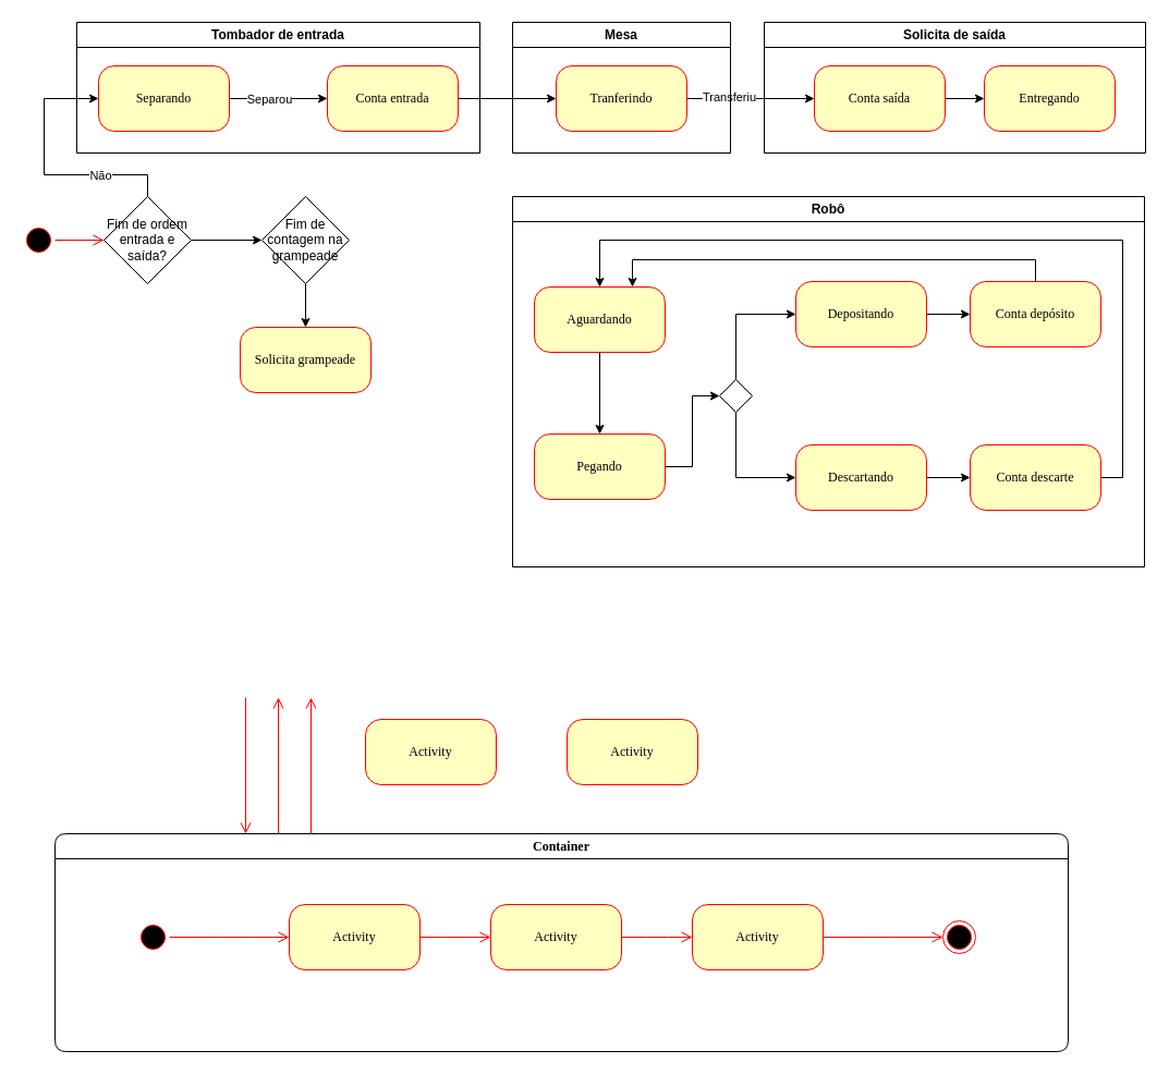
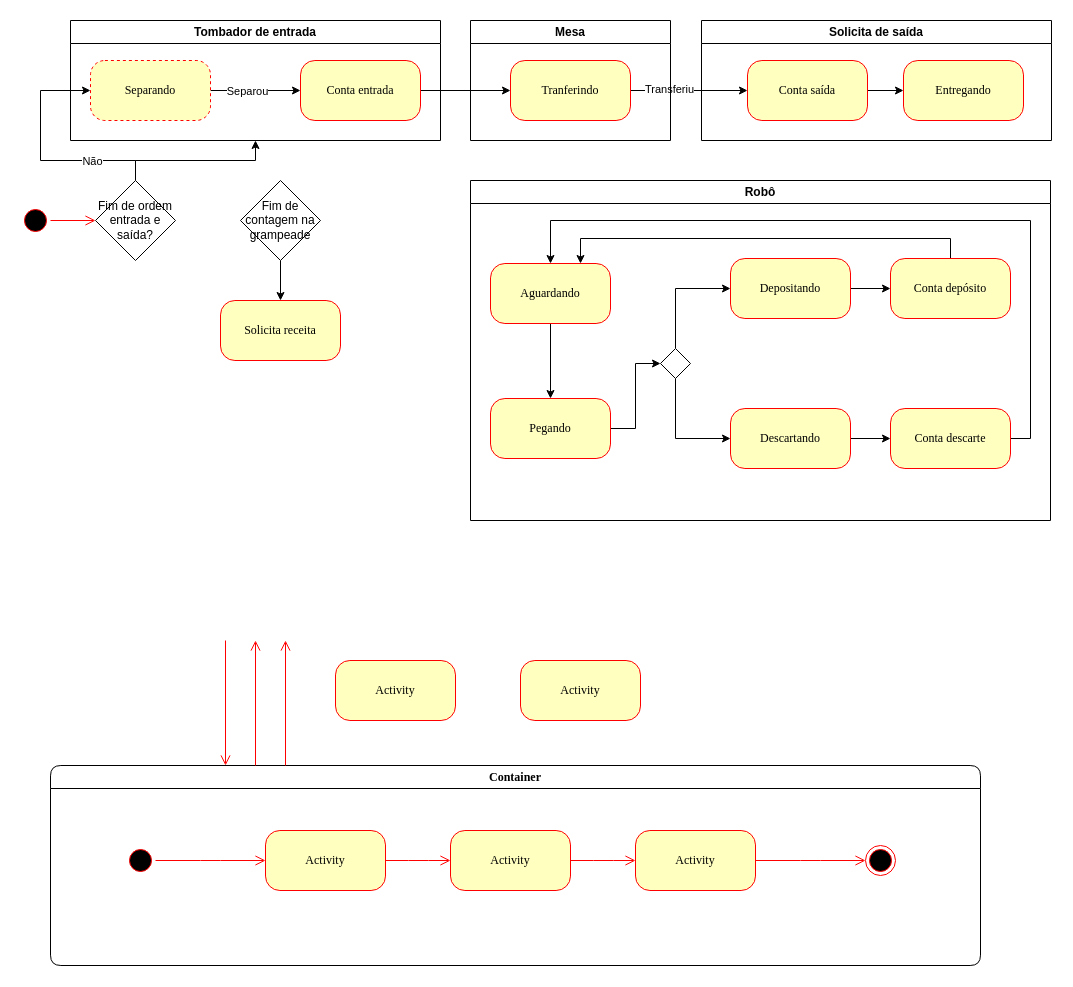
- <mxCell id="6" value="Separando" style="rounded=1;whiteSpace=wrap;html=1;arcSize=24;fillColor=#ffffc0;strokeColor=#ff0000;shadow=0;comic=0;labelBackgroundColor=none;fontFamily=Verdana;fontSize=12;fontColor=#000000;align=center;" parent="1" vertex="1"><mxGeometry x="90" y="60" width="120" height="60" as="geometry" /></mxCell>
+ <mxCell id="6" value="Separando" style="rounded=1;whiteSpace=wrap;html=1;arcSize=24;fillColor=#ffffc0;strokeColor=#ff0000;shadow=0;comic=0;labelBackgroundColor=none;fontFamily=Verdana;fontSize=12;fontColor=#000000;align=center;dashed=1;" parent="1" vertex="1"><mxGeometry x="90" y="60" width="120" height="60" as="geometry" /></mxCell>
- <mxCell id="35" value="" style="edgeStyle=orthogonalEdgeStyle;rounded=0;orthogonalLoop=1;jettySize=auto;html=1;" edge="1" parent="1" source="36" target="38"><mxGeometry relative="1" as="geometry" /></mxCell>
+ <mxCell id="35" value="" style="edgeStyle=orthogonalEdgeStyle;rounded=0;orthogonalLoop=1;jettySize=auto;html=1;" edge="1" parent="1" source="36" target="29"><mxGeometry relative="1" as="geometry" /></mxCell>
- <mxCell id="55" value="Solicita grampeade" style="rounded=1;whiteSpace=wrap;html=1;arcSize=24;fillColor=#ffffc0;strokeColor=#ff0000;shadow=0;comic=0;labelBackgroundColor=none;fontFamily=Verdana;fontSize=12;fontColor=#000000;align=center;" vertex="1" parent="1"><mxGeometry x="220" y="300" width="120" height="60" as="geometry" /></mxCell>
+ <mxCell id="55" value="Solicita receita" style="rounded=1;whiteSpace=wrap;html=1;arcSize=24;fillColor=#ffffc0;strokeColor=#ff0000;shadow=0;comic=0;labelBackgroundColor=none;fontFamily=Verdana;fontSize=12;fontColor=#000000;align=center;" vertex="1" parent="1"><mxGeometry x="220" y="300" width="120" height="60" as="geometry" /></mxCell>
